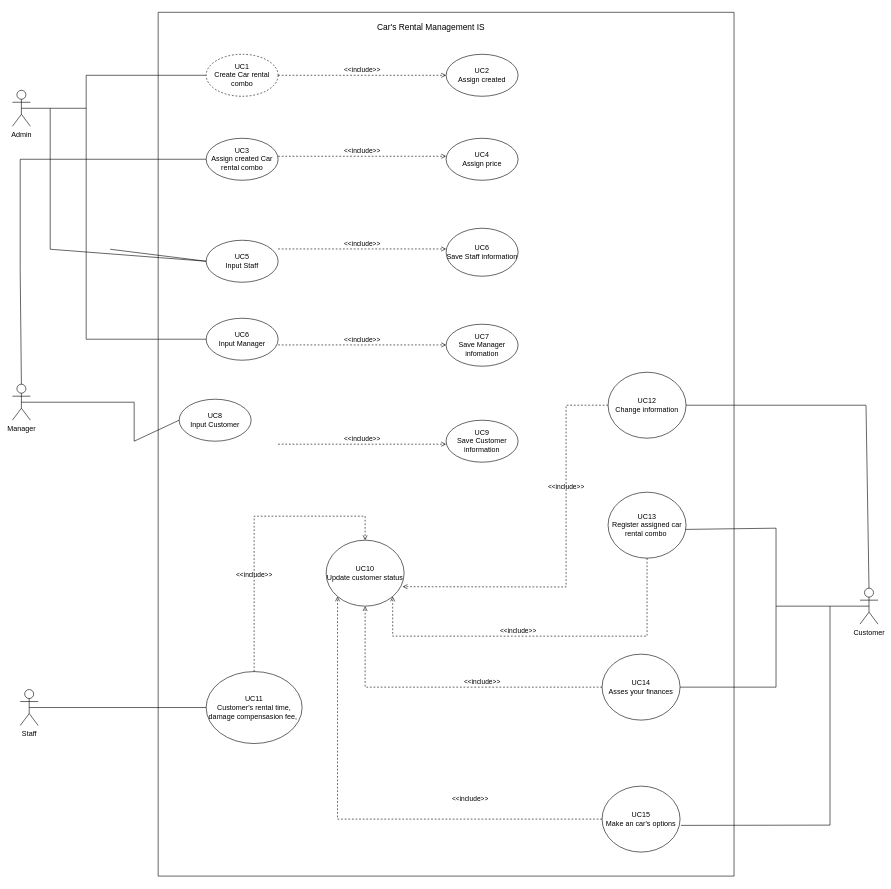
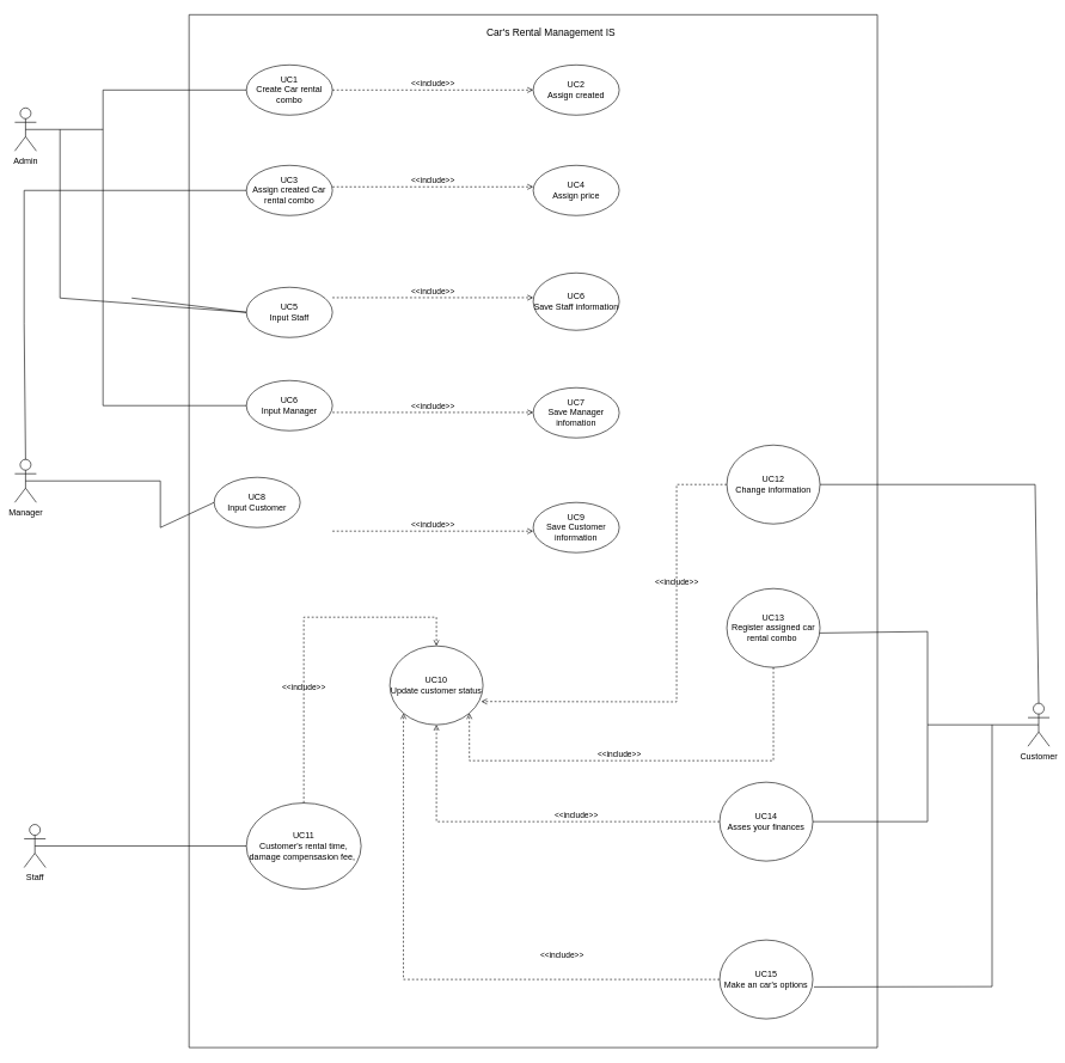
- <mxCell id="28" value="&lt;font style=&quot;font-size: 14px;&quot;&gt;Car's Rental Management IS&lt;/font&gt;" style="text;html=1;strokeColor=none;fillColor=none;align=center;verticalAlign=middle;whiteSpace=wrap;rounded=0;" vertex="1" parent="2"><mxGeometry x="350" y="10" width="210" height="30" as="geometry" /></mxCell>
+ <mxCell id="28" value="&lt;font style=&quot;font-size: 14px;&quot;&gt;Car's Rental Management IS&lt;/font&gt;" style="text;html=1;strokeColor=none;fillColor=none;align=center;verticalAlign=middle;whiteSpace=wrap;rounded=0;" vertex="1" parent="2"><mxGeometry x="400" y="10" width="210" height="30" as="geometry" /></mxCell>
- <mxCell id="3" value="UC1&lt;br&gt;Create Car rental combo" style="ellipse;whiteSpace=wrap;html=1;dashed=1;" vertex="1" parent="2"><mxGeometry x="80" y="70" width="120" height="70" as="geometry" /></mxCell>
+ <mxCell id="3" value="UC1&lt;br&gt;Create Car rental combo" style="ellipse;whiteSpace=wrap;html=1;" vertex="1" parent="2"><mxGeometry x="80" y="70" width="120" height="70" as="geometry" /></mxCell>
